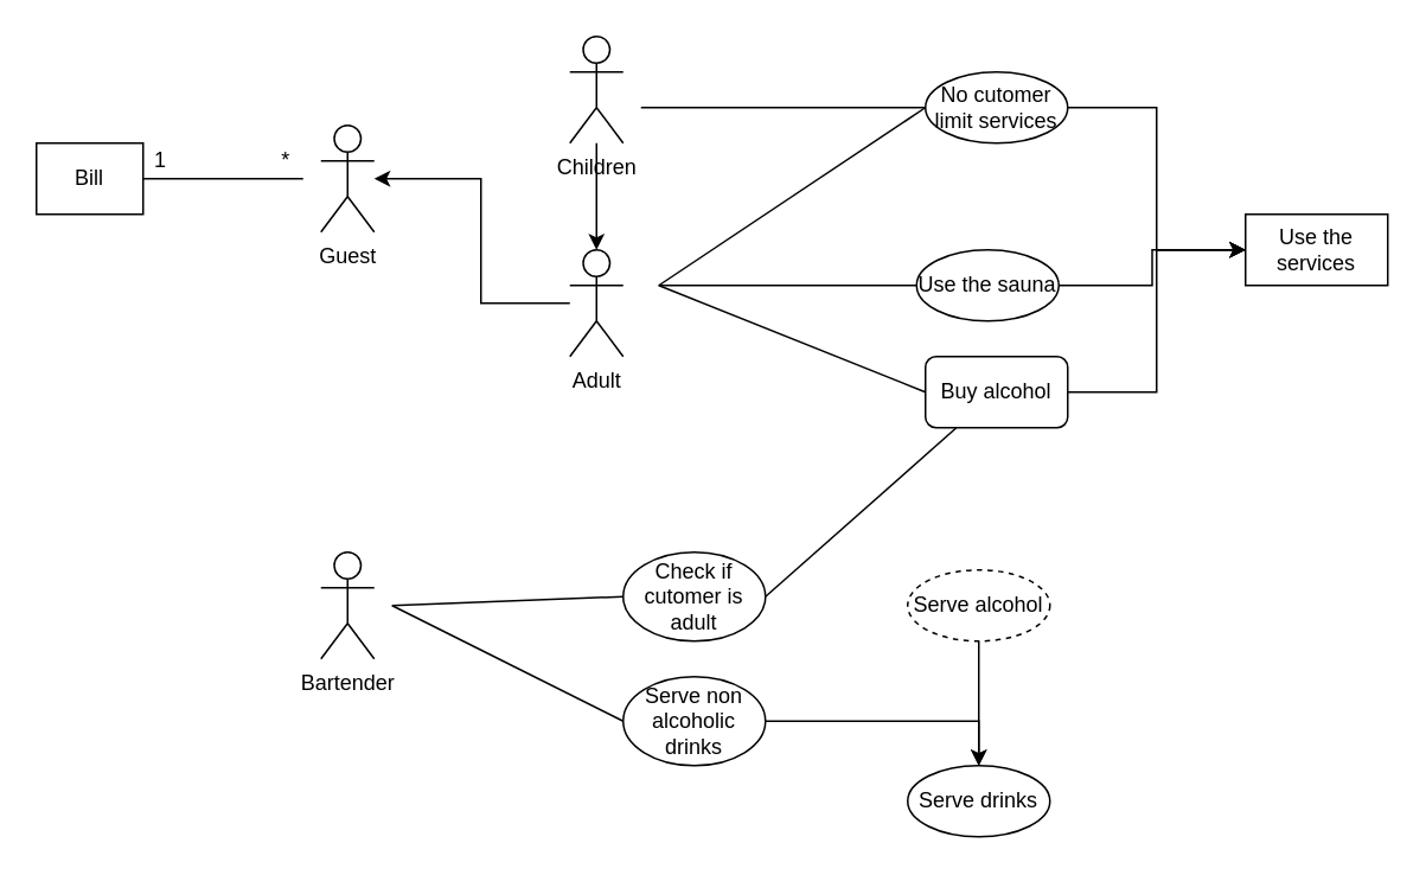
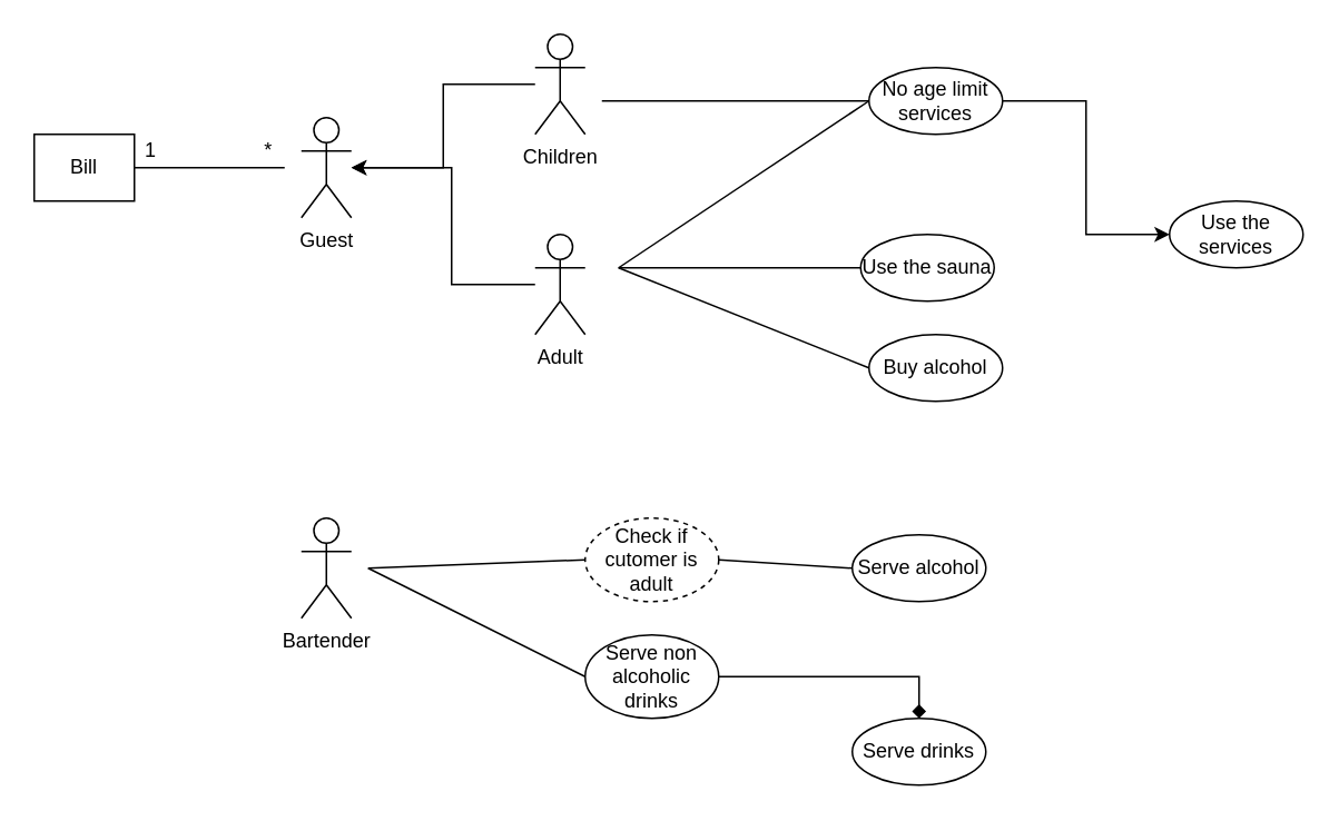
- <mxCell id="18" value="No cutomer limit services" style="ellipse;whiteSpace=wrap;html=1;gradientColor=none;fontFamily=Helvetica;" vertex="1" parent="1"><mxGeometry x="520" y="40" width="80" height="40" as="geometry" /></mxCell>
+ <mxCell id="18" value="No age limit services" style="ellipse;whiteSpace=wrap;html=1;gradientColor=none;fontFamily=Helvetica;" vertex="1" parent="1"><mxGeometry x="520" y="40" width="80" height="40" as="geometry" /></mxCell>
- <mxCell id="11" style="edgeStyle=orthogonalEdgeStyle;rounded=0;orthogonalLoop=1;jettySize=auto;html=1;fontFamily=Helvetica;" edge="1" parent="1" source="12" target="14"><mxGeometry relative="1" as="geometry" /></mxCell>
+ <mxCell id="11" style="edgeStyle=orthogonalEdgeStyle;rounded=0;orthogonalLoop=1;jettySize=auto;html=1;fontFamily=Helvetica;" edge="1" parent="1" source="12" target="2"><mxGeometry relative="1" as="geometry" /></mxCell>
- <mxCell id="7" value="Use the services" style="whiteSpace=wrap;html=1;gradientColor=none;fontFamily=Helvetica;rounded=0;" vertex="1" parent="1"><mxGeometry x="700" y="120" width="80" height="40" as="geometry" /></mxCell>
+ <mxCell id="7" value="Use the services" style="ellipse;whiteSpace=wrap;html=1;gradientColor=none;fontFamily=Helvetica;" vertex="1" parent="1"><mxGeometry x="700" y="120" width="80" height="40" as="geometry" /></mxCell>
- <mxCell id="8" style="edgeStyle=orthogonalEdgeStyle;rounded=0;orthogonalLoop=1;jettySize=auto;html=1;entryX=0;entryY=0.5;entryDx=0;entryDy=0;fontFamily=Helvetica;" edge="1" parent="1" source="9" target="7"><mxGeometry relative="1" as="geometry" /></mxCell>
- <mxCell id="15" style="edgeStyle=orthogonalEdgeStyle;rounded=0;orthogonalLoop=1;jettySize=auto;html=1;entryX=0;entryY=0.5;entryDx=0;entryDy=0;fontFamily=Helvetica;" edge="1" parent="1" source="16" target="7"><mxGeometry relative="1" as="geometry" /></mxCell>
- <mxCell id="16" value="Buy alcohol" style="whiteSpace=wrap;html=1;gradientColor=none;fontFamily=Helvetica;rounded=1;" vertex="1" parent="1"><mxGeometry x="520" y="200" width="80" height="40" as="geometry" /></mxCell>
+ <mxCell id="16" value="Buy alcohol" style="ellipse;whiteSpace=wrap;html=1;gradientColor=none;fontFamily=Helvetica;" vertex="1" parent="1"><mxGeometry x="520" y="200" width="80" height="40" as="geometry" /></mxCell>
- <mxCell id="30" value="" style="endArrow=none;html=1;fontFamily=Helvetica;exitX=1;exitY=0.5;exitDx=0;exitDy=0;" edge="1" parent="1" source="27" target="16"><mxGeometry width="50" height="50" relative="1" as="geometry"><mxPoint x="390" y="310" as="sourcePoint" /><mxPoint x="440" y="260" as="targetPoint" /></mxGeometry></mxCell>
+ <mxCell id="30" value="" style="endArrow=none;html=1;fontFamily=Helvetica;exitX=1;exitY=0.5;exitDx=0;exitDy=0;entryX=0;entryY=0.5;entryDx=0;entryDy=0;" edge="1" parent="1" source="27" target="24"><mxGeometry width="50" height="50" relative="1" as="geometry"><mxPoint x="390" y="310" as="sourcePoint" /><mxPoint x="440" y="260" as="targetPoint" /></mxGeometry></mxCell>
- <mxCell id="27" value="Check if cutomer is adult" style="ellipse;whiteSpace=wrap;html=1;gradientColor=none;fontFamily=Helvetica;" vertex="1" parent="1"><mxGeometry x="350" y="310" width="80" height="50" as="geometry" /></mxCell>
+ <mxCell id="27" value="Check if cutomer is adult" style="ellipse;whiteSpace=wrap;html=1;gradientColor=none;fontFamily=Helvetica;dashed=1;" vertex="1" parent="1"><mxGeometry x="350" y="310" width="80" height="50" as="geometry" /></mxCell>
- <mxCell id="24" value="Serve alcohol" style="ellipse;whiteSpace=wrap;html=1;gradientColor=none;fontFamily=Helvetica;dashed=1;" vertex="1" parent="1"><mxGeometry x="510" y="320" width="80" height="40" as="geometry" /></mxCell>
+ <mxCell id="24" value="Serve alcohol" style="ellipse;whiteSpace=wrap;html=1;gradientColor=none;fontFamily=Helvetica;" vertex="1" parent="1"><mxGeometry x="510" y="320" width="80" height="40" as="geometry" /></mxCell>
- <mxCell id="23" style="edgeStyle=orthogonalEdgeStyle;rounded=0;orthogonalLoop=1;jettySize=auto;html=1;entryX=0.5;entryY=0;entryDx=0;entryDy=0;fontFamily=Helvetica;" edge="1" parent="1" source="24" target="31"><mxGeometry relative="1" as="geometry" /></mxCell>
- <mxCell id="25" style="edgeStyle=orthogonalEdgeStyle;rounded=0;orthogonalLoop=1;jettySize=auto;html=1;entryX=0.5;entryY=0;entryDx=0;entryDy=0;fontFamily=Helvetica;" edge="1" parent="1" source="26" target="31"><mxGeometry relative="1" as="geometry" /></mxCell>
+ <mxCell id="25" style="edgeStyle=orthogonalEdgeStyle;rounded=0;orthogonalLoop=1;jettySize=auto;html=1;entryX=0.5;entryY=0;entryDx=0;entryDy=0;fontFamily=Helvetica;endArrow=diamond;" edge="1" parent="1" source="26" target="31"><mxGeometry relative="1" as="geometry" /></mxCell>
